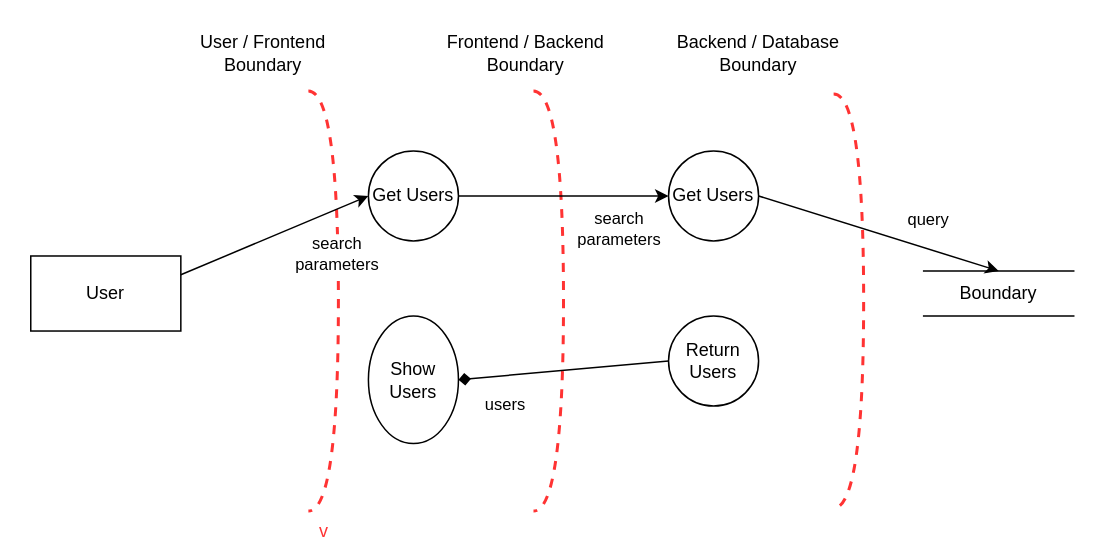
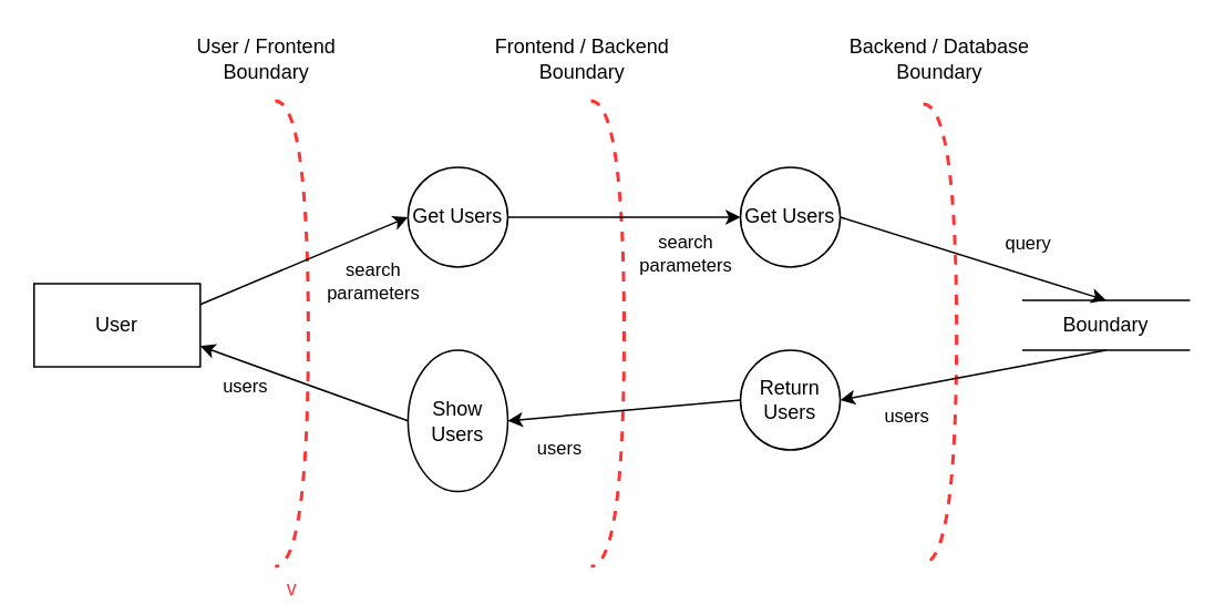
- <mxCell id="6" value="User / Frontend Boundary" style="text;html=1;align=center;verticalAlign=middle;whiteSpace=wrap;rounded=0;" parent="1" vertex="1"><mxGeometry x="120" y="20" width="110" height="30" as="geometry" /></mxCell>
+ <mxCell id="6" value="User / Frontend Boundary" style="text;html=1;align=center;verticalAlign=middle;whiteSpace=wrap;rounded=0;" parent="1" vertex="1"><mxGeometry x="105" y="20" width="110" height="30" as="geometry" /></mxCell>
- <mxCell id="9" value="Backend / Database Boundary" style="text;html=1;align=center;verticalAlign=middle;whiteSpace=wrap;rounded=0;" parent="1" vertex="1"><mxGeometry x="445" y="20" width="120" height="30" as="geometry" /></mxCell>
+ <mxCell id="9" value="Backend / Database Boundary" style="text;html=1;align=center;verticalAlign=middle;whiteSpace=wrap;rounded=0;" parent="1" vertex="1"><mxGeometry x="505" y="20" width="120" height="30" as="geometry" /></mxCell>
- <mxCell id="3" value="v" style="shape=requiredInterface;html=1;verticalLabelPosition=bottom;dashed=1;strokeColor=#FF3333;strokeWidth=2;fillColor=none;fontColor=#FF3333;align=center;verticalAlign=top;labelPosition=center;" parent="1" vertex="1"><mxGeometry x="205" y="60" width="20" height="280" as="geometry" /></mxCell>
+ <mxCell id="3" value="v" style="shape=requiredInterface;html=1;verticalLabelPosition=bottom;dashed=1;strokeColor=#FF3333;strokeWidth=2;fillColor=none;fontColor=#FF3333;align=center;verticalAlign=top;labelPosition=center;" parent="1" vertex="1"><mxGeometry x="165" y="60" width="20" height="280" as="geometry" /></mxCell>
+ <mxCell id="23" value="" style="endArrow=classic;html=1;rounded=0;exitX=0.5;exitY=1;exitDx=0;exitDy=0;entryX=1;entryY=0.5;entryDx=0;entryDy=0;" parent="1" source="7" target="10" edge="1"><mxGeometry width="50" height="50" relative="1" as="geometry"><mxPoint x="645" y="330" as="sourcePoint" /><mxPoint x="695" y="280" as="targetPoint" /></mxGeometry></mxCell>
+ <mxCell id="24" value="users" style="edgeLabel;html=1;align=center;verticalAlign=middle;resizable=0;points=[];" parent="23" vertex="1" connectable="0"><mxGeometry x="-0.083" y="1" relative="1" as="geometry"><mxPoint x="-47" y="25" as="offset" /></mxGeometry></mxCell>
+ <mxCell id="15" value="users" style="endArrow=classic;html=1;rounded=0;exitX=0;exitY=0.5;exitDx=0;exitDy=0;entryX=1;entryY=0.75;entryDx=0;entryDy=0;" parent="1" source="12" target="2" edge="1"><mxGeometry x="0.484" y="15" width="50" height="50" relative="1" as="geometry"><mxPoint x="195" y="360" as="sourcePoint" /><mxPoint x="125" y="210" as="targetPoint" /><mxPoint y="-1" as="offset" /></mxGeometry></mxCell>
- <mxCell id="19" value="" style="endArrow=diamond;html=1;rounded=0;exitX=0;exitY=0.5;exitDx=0;exitDy=0;entryX=1;entryY=0.5;entryDx=0;entryDy=0;" parent="1" source="10" target="12" edge="1"><mxGeometry width="50" height="50" relative="1" as="geometry"><mxPoint x="425" y="305" as="sourcePoint" /><mxPoint x="395" y="390" as="targetPoint" /></mxGeometry></mxCell>
+ <mxCell id="19" value="" style="endArrow=classic;html=1;rounded=0;exitX=0;exitY=0.5;exitDx=0;exitDy=0;entryX=1;entryY=0.5;entryDx=0;entryDy=0;" parent="1" source="10" target="12" edge="1"><mxGeometry width="50" height="50" relative="1" as="geometry"><mxPoint x="425" y="305" as="sourcePoint" /><mxPoint x="395" y="390" as="targetPoint" /></mxGeometry></mxCell>
